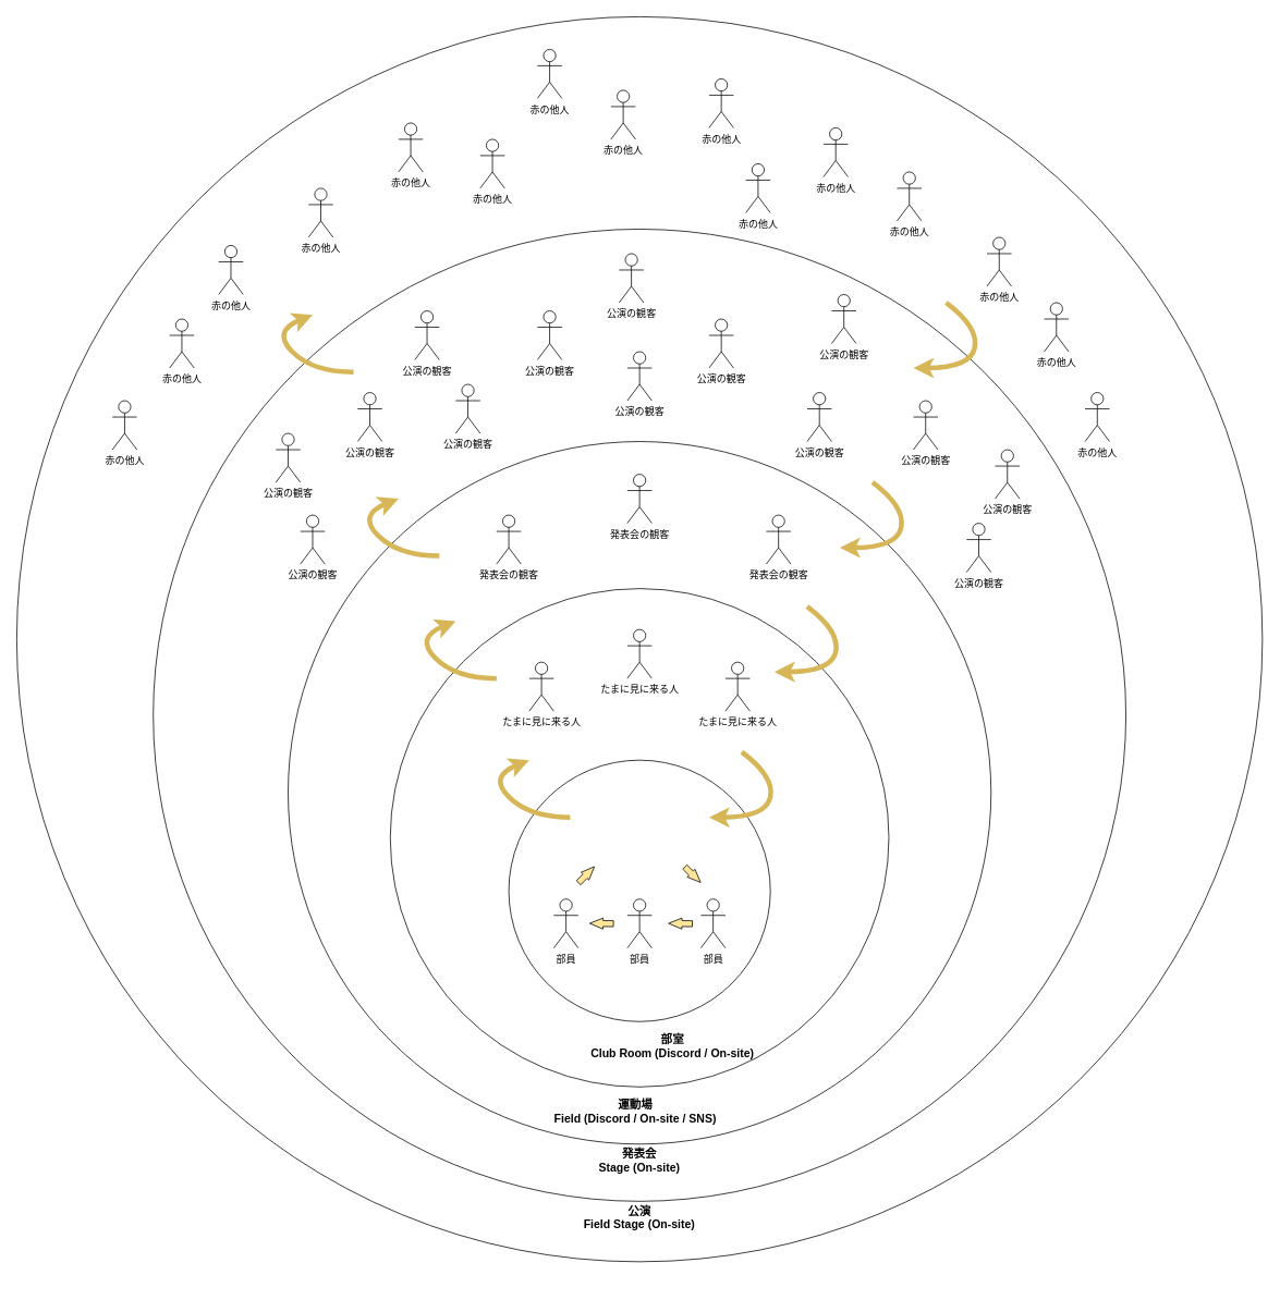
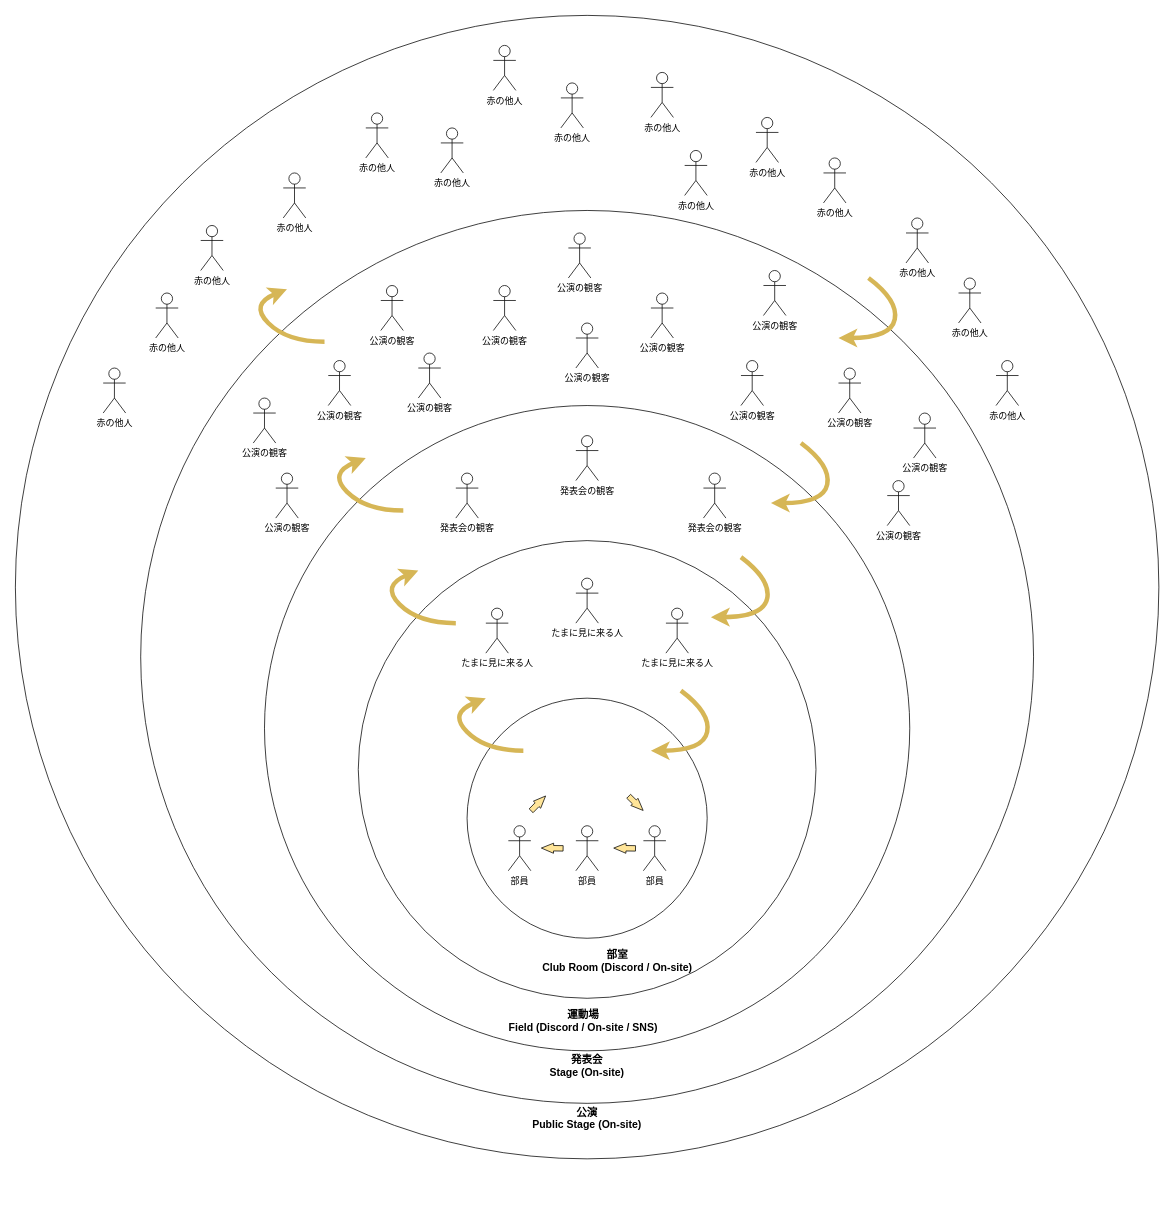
- <mxCell id="46" value="&lt;span style=&quot;font-size: 14px;&quot;&gt;&lt;b&gt;公演&lt;/b&gt;&lt;/span&gt;&lt;br&gt;&lt;span style=&quot;font-size: 14px;&quot;&gt;&lt;b&gt;Field Stage&lt;/b&gt;&lt;/span&gt;&lt;b style=&quot;font-size: 14px;&quot;&gt;&amp;nbsp;(On-site&lt;/b&gt;&lt;b style=&quot;font-size: 14px;&quot;&gt;)&lt;/b&gt;" style="text;html=1;align=center;verticalAlign=middle;whiteSpace=wrap;rounded=0;movable=1;resizable=1;rotatable=1;deletable=1;editable=1;locked=0;connectable=1;" vertex="1" parent="2"><mxGeometry x="661.06" y="1450" width="201.87" height="40" as="geometry" /></mxCell>
+ <mxCell id="46" value="&lt;span style=&quot;font-size: 14px;&quot;&gt;&lt;b&gt;公演&lt;/b&gt;&lt;/span&gt;&lt;br&gt;&lt;span style=&quot;font-size: 14px;&quot;&gt;&lt;b&gt;Public Stage&lt;/b&gt;&lt;/span&gt;&lt;b style=&quot;font-size: 14px;&quot;&gt;&amp;nbsp;(On-site&lt;/b&gt;&lt;b style=&quot;font-size: 14px;&quot;&gt;)&lt;/b&gt;" style="text;html=1;align=center;verticalAlign=middle;whiteSpace=wrap;rounded=0;movable=1;resizable=1;rotatable=1;deletable=1;editable=1;locked=0;connectable=1;" vertex="1" parent="2"><mxGeometry x="661.06" y="1450" width="201.87" height="40" as="geometry" /></mxCell>
